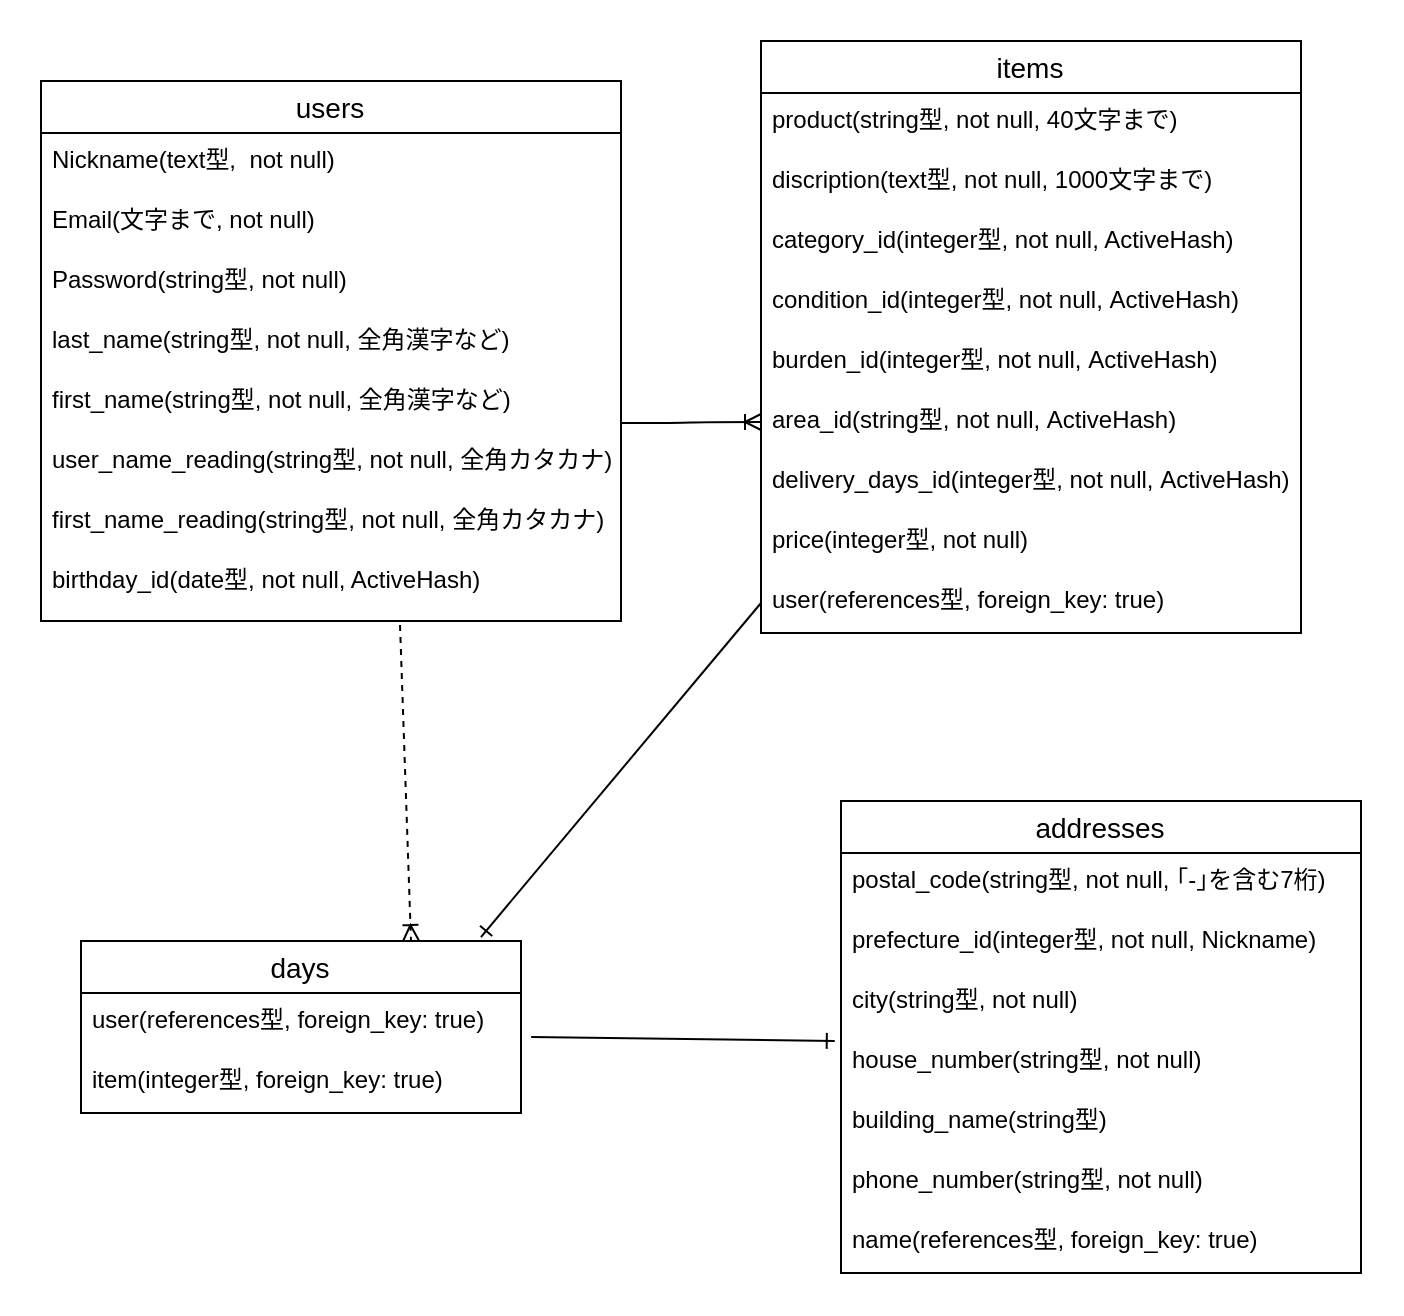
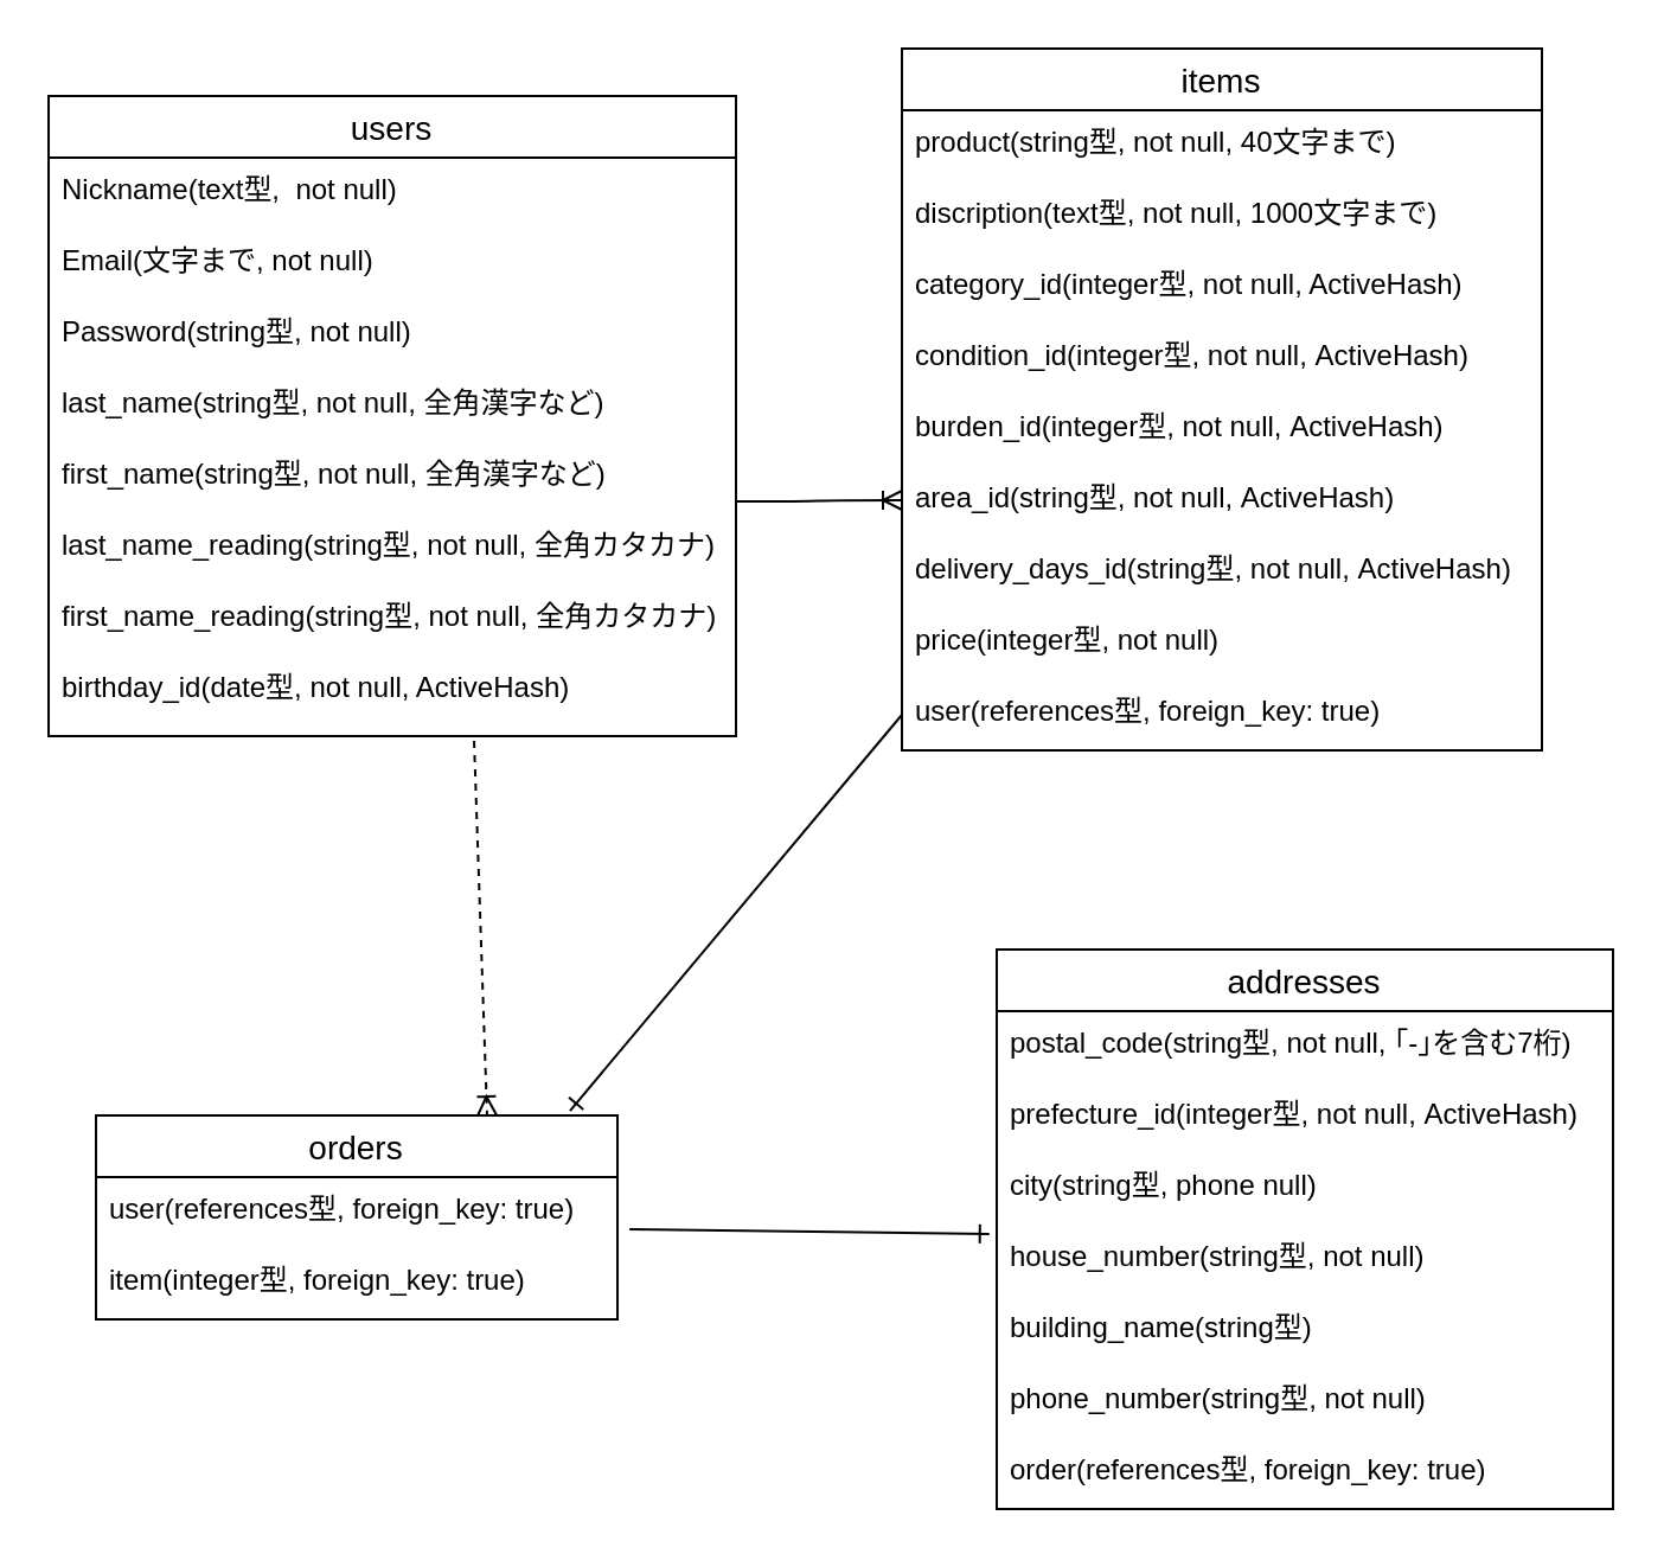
- <mxCell id="33" value="user_name_reading(string型, not null, 全角カタカナ)" style="text;strokeColor=none;fillColor=none;spacingLeft=4;spacingRight=4;overflow=hidden;rotatable=0;points=[[0,0.5],[1,0.5]];portConstraint=eastwest;fontSize=12;" parent="27" vertex="1"><mxGeometry y="176" width="290" height="30" as="geometry" /></mxCell>
+ <mxCell id="33" value="last_name_reading(string型, not null, 全角カタカナ)" style="text;strokeColor=none;fillColor=none;spacingLeft=4;spacingRight=4;overflow=hidden;rotatable=0;points=[[0,0.5],[1,0.5]];portConstraint=eastwest;fontSize=12;" parent="27" vertex="1"><mxGeometry y="176" width="290" height="30" as="geometry" /></mxCell>
- <mxCell id="12" value="delivery_days_id(integer型, not null, ActiveHash)" style="text;strokeColor=none;fillColor=none;spacingLeft=4;spacingRight=4;overflow=hidden;rotatable=0;points=[[0,0.5],[1,0.5]];portConstraint=eastwest;fontSize=12;" parent="5" vertex="1"><mxGeometry y="206" width="270" height="30" as="geometry" /></mxCell>
+ <mxCell id="12" value="delivery_days_id(string型, not null, ActiveHash)" style="text;strokeColor=none;fillColor=none;spacingLeft=4;spacingRight=4;overflow=hidden;rotatable=0;points=[[0,0.5],[1,0.5]];portConstraint=eastwest;fontSize=12;" parent="5" vertex="1"><mxGeometry y="206" width="270" height="30" as="geometry" /></mxCell>
- <mxCell id="21" value="prefecture_id(integer型, not null, Nickname)" style="text;strokeColor=none;fillColor=none;spacingLeft=4;spacingRight=4;overflow=hidden;rotatable=0;points=[[0,0.5],[1,0.5]];portConstraint=eastwest;fontSize=12;" parent="19" vertex="1"><mxGeometry y="56" width="260" height="30" as="geometry" /></mxCell>
+ <mxCell id="21" value="prefecture_id(integer型, not null, ActiveHash)" style="text;strokeColor=none;fillColor=none;spacingLeft=4;spacingRight=4;overflow=hidden;rotatable=0;points=[[0,0.5],[1,0.5]];portConstraint=eastwest;fontSize=12;" parent="19" vertex="1"><mxGeometry y="56" width="260" height="30" as="geometry" /></mxCell>
- <mxCell id="2" value="days" style="swimlane;fontStyle=0;childLayout=stackLayout;horizontal=1;startSize=26;horizontalStack=0;resizeParent=1;resizeParentMax=0;resizeLast=0;collapsible=1;marginBottom=0;align=center;fontSize=14;" parent="1" vertex="1"><mxGeometry x="40" y="470" width="220" height="86" as="geometry" /></mxCell>
+ <mxCell id="2" value="orders" style="swimlane;fontStyle=0;childLayout=stackLayout;horizontal=1;startSize=26;horizontalStack=0;resizeParent=1;resizeParentMax=0;resizeLast=0;collapsible=1;marginBottom=0;align=center;fontSize=14;" parent="1" vertex="1"><mxGeometry x="40" y="470" width="220" height="86" as="geometry" /></mxCell>
- <mxCell id="22" value="city(string型, not null)" style="text;strokeColor=none;fillColor=none;spacingLeft=4;spacingRight=4;overflow=hidden;rotatable=0;points=[[0,0.5],[1,0.5]];portConstraint=eastwest;fontSize=12;" parent="19" vertex="1"><mxGeometry y="86" width="260" height="30" as="geometry" /></mxCell>
+ <mxCell id="22" value="city(string型, phone null)" style="text;strokeColor=none;fillColor=none;spacingLeft=4;spacingRight=4;overflow=hidden;rotatable=0;points=[[0,0.5],[1,0.5]];portConstraint=eastwest;fontSize=12;" parent="19" vertex="1"><mxGeometry y="86" width="260" height="30" as="geometry" /></mxCell>
- <mxCell id="26" value="name(references型, foreign_key: true)" style="text;strokeColor=none;fillColor=none;spacingLeft=4;spacingRight=4;overflow=hidden;rotatable=0;points=[[0,0.5],[1,0.5]];portConstraint=eastwest;fontSize=12;" parent="19" vertex="1"><mxGeometry y="206" width="260" height="30" as="geometry" /></mxCell>
+ <mxCell id="26" value="order(references型, foreign_key: true)" style="text;strokeColor=none;fillColor=none;spacingLeft=4;spacingRight=4;overflow=hidden;rotatable=0;points=[[0,0.5],[1,0.5]];portConstraint=eastwest;fontSize=12;" parent="19" vertex="1"><mxGeometry y="206" width="260" height="30" as="geometry" /></mxCell>
